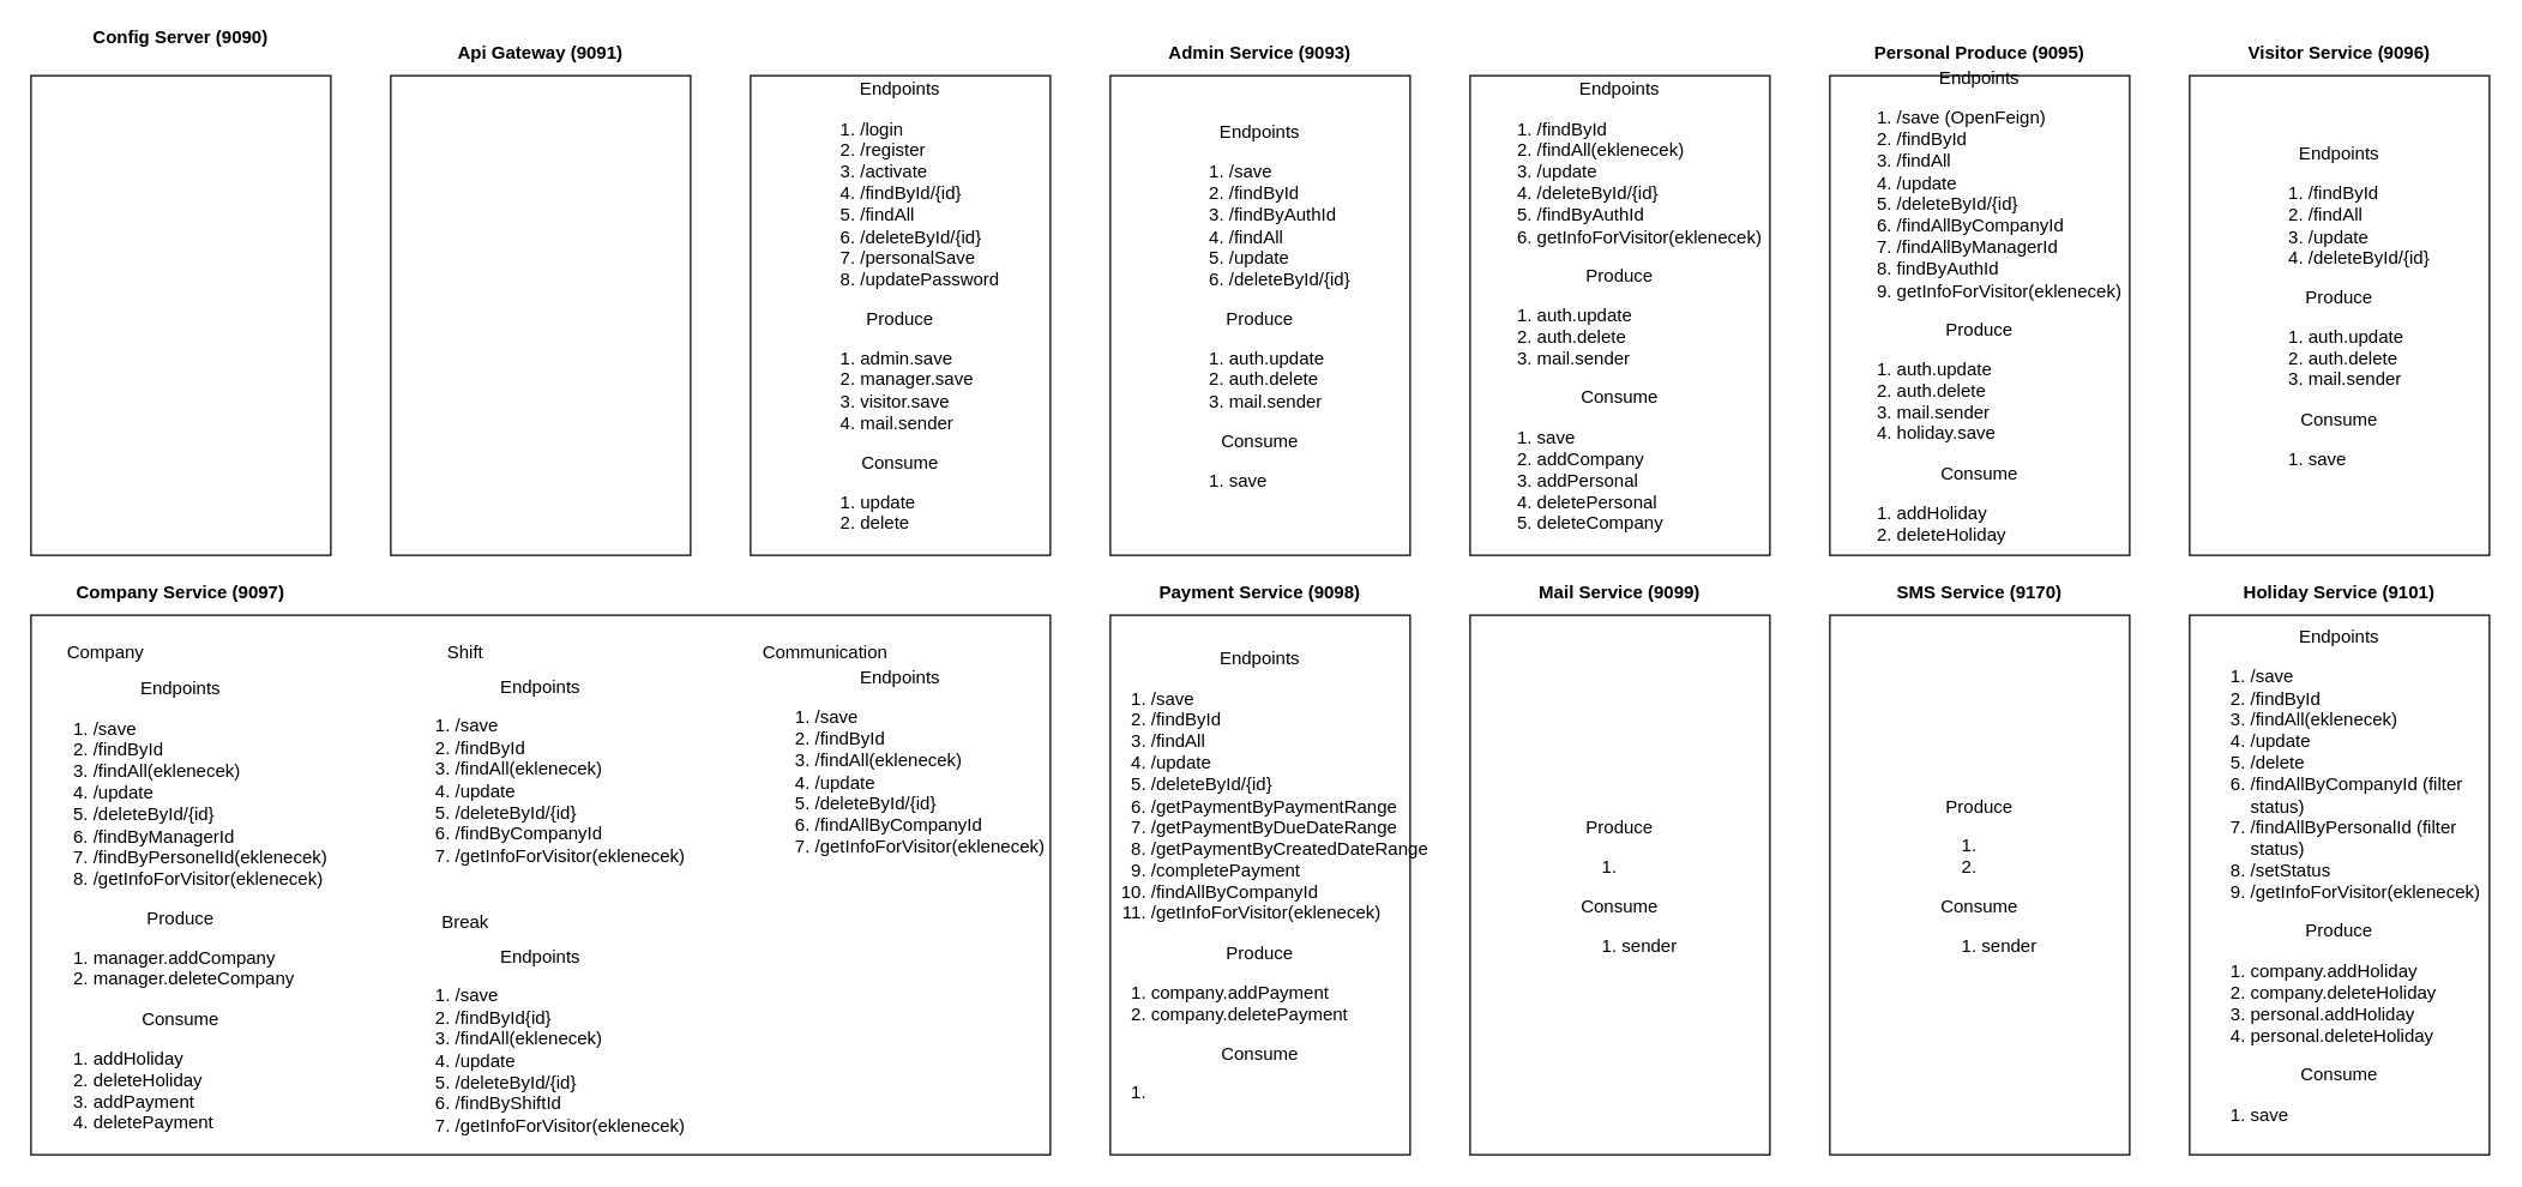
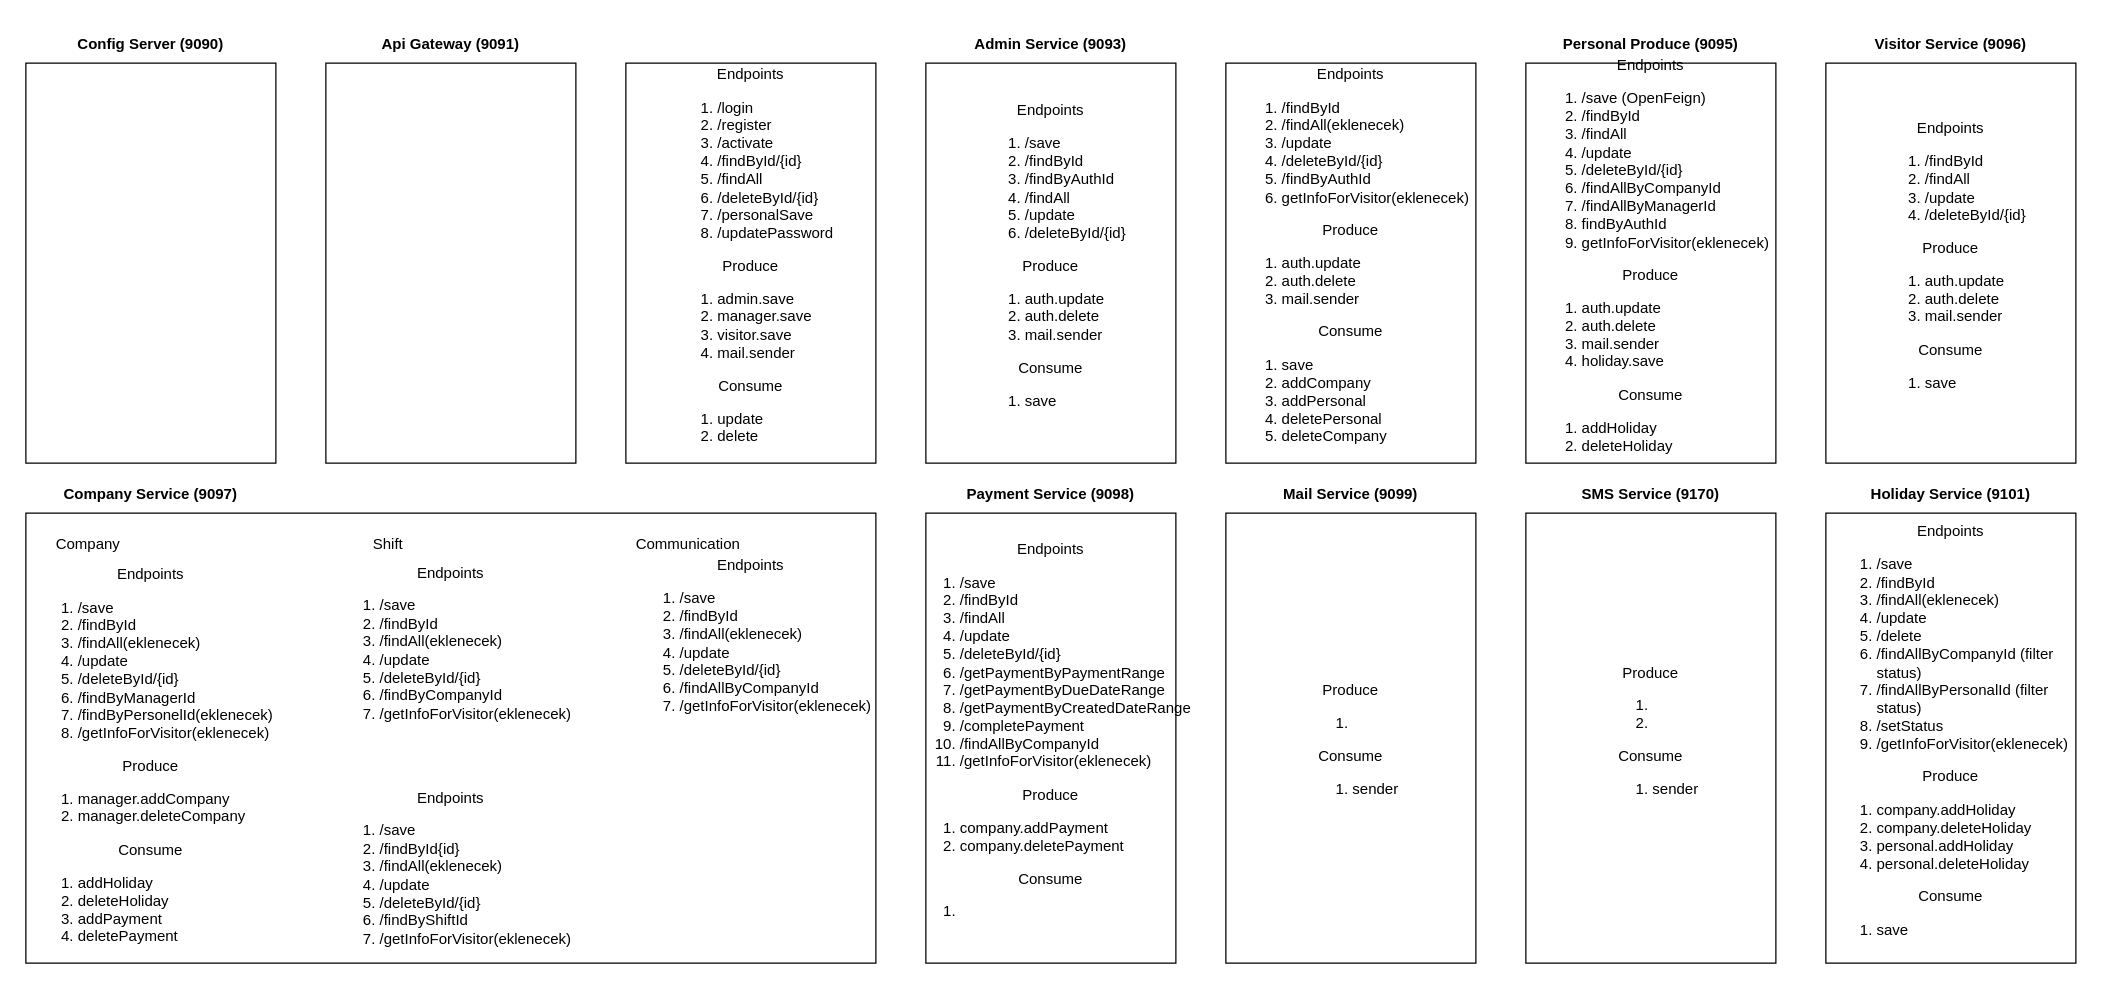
- <mxCell id="23" value="&lt;b&gt;Config Server (9090)&lt;/b&gt;" style="text;html=1;strokeColor=none;fillColor=none;align=center;verticalAlign=middle;whiteSpace=wrap;rounded=0;" parent="1" vertex="1"><mxGeometry x="20" y="10" width="200" height="30" as="geometry" /></mxCell>
+ <mxCell id="23" value="&lt;b&gt;Config Server (9090)&lt;/b&gt;" style="text;html=1;strokeColor=none;fillColor=none;align=center;verticalAlign=middle;whiteSpace=wrap;rounded=0;" parent="1" vertex="1"><mxGeometry x="20" y="20" width="200" height="30" as="geometry" /></mxCell>
- <mxCell id="18" value="Break" style="text;html=1;strokeColor=none;fillColor=none;align=center;verticalAlign=middle;whiteSpace=wrap;rounded=0;" parent="1" vertex="1"><mxGeometry x="260" y="600" width="100" height="30" as="geometry" /></mxCell>
